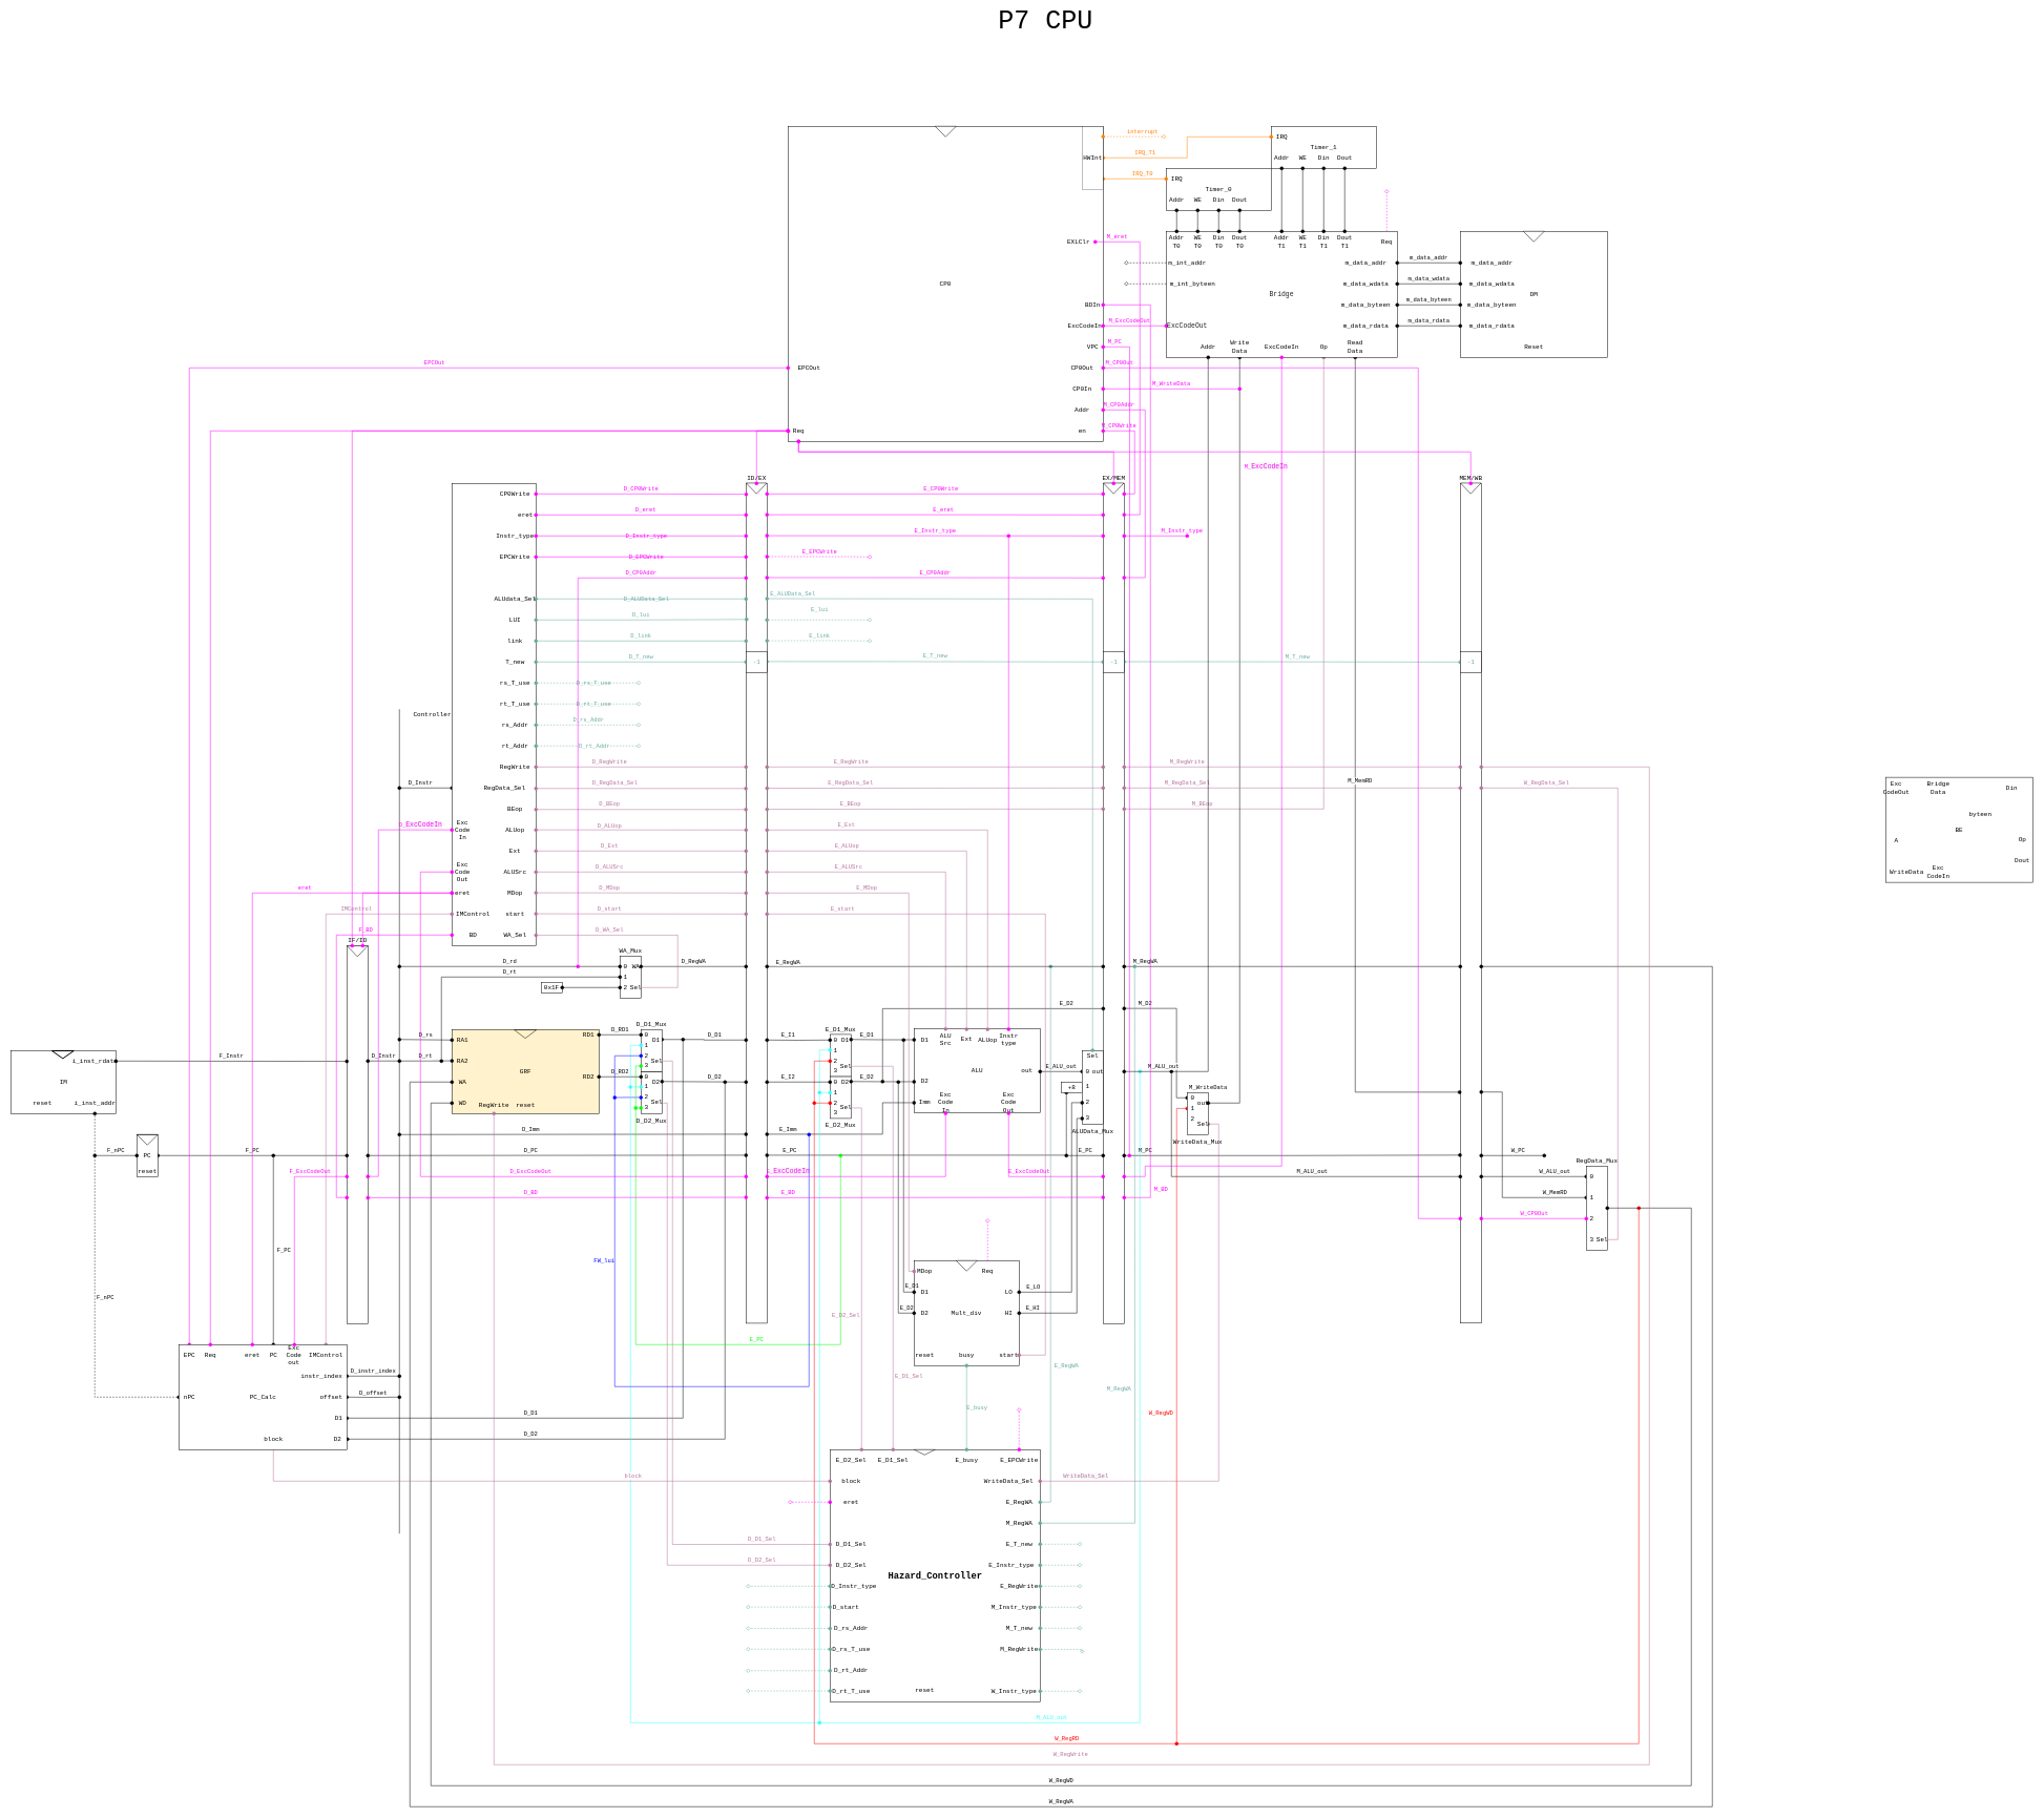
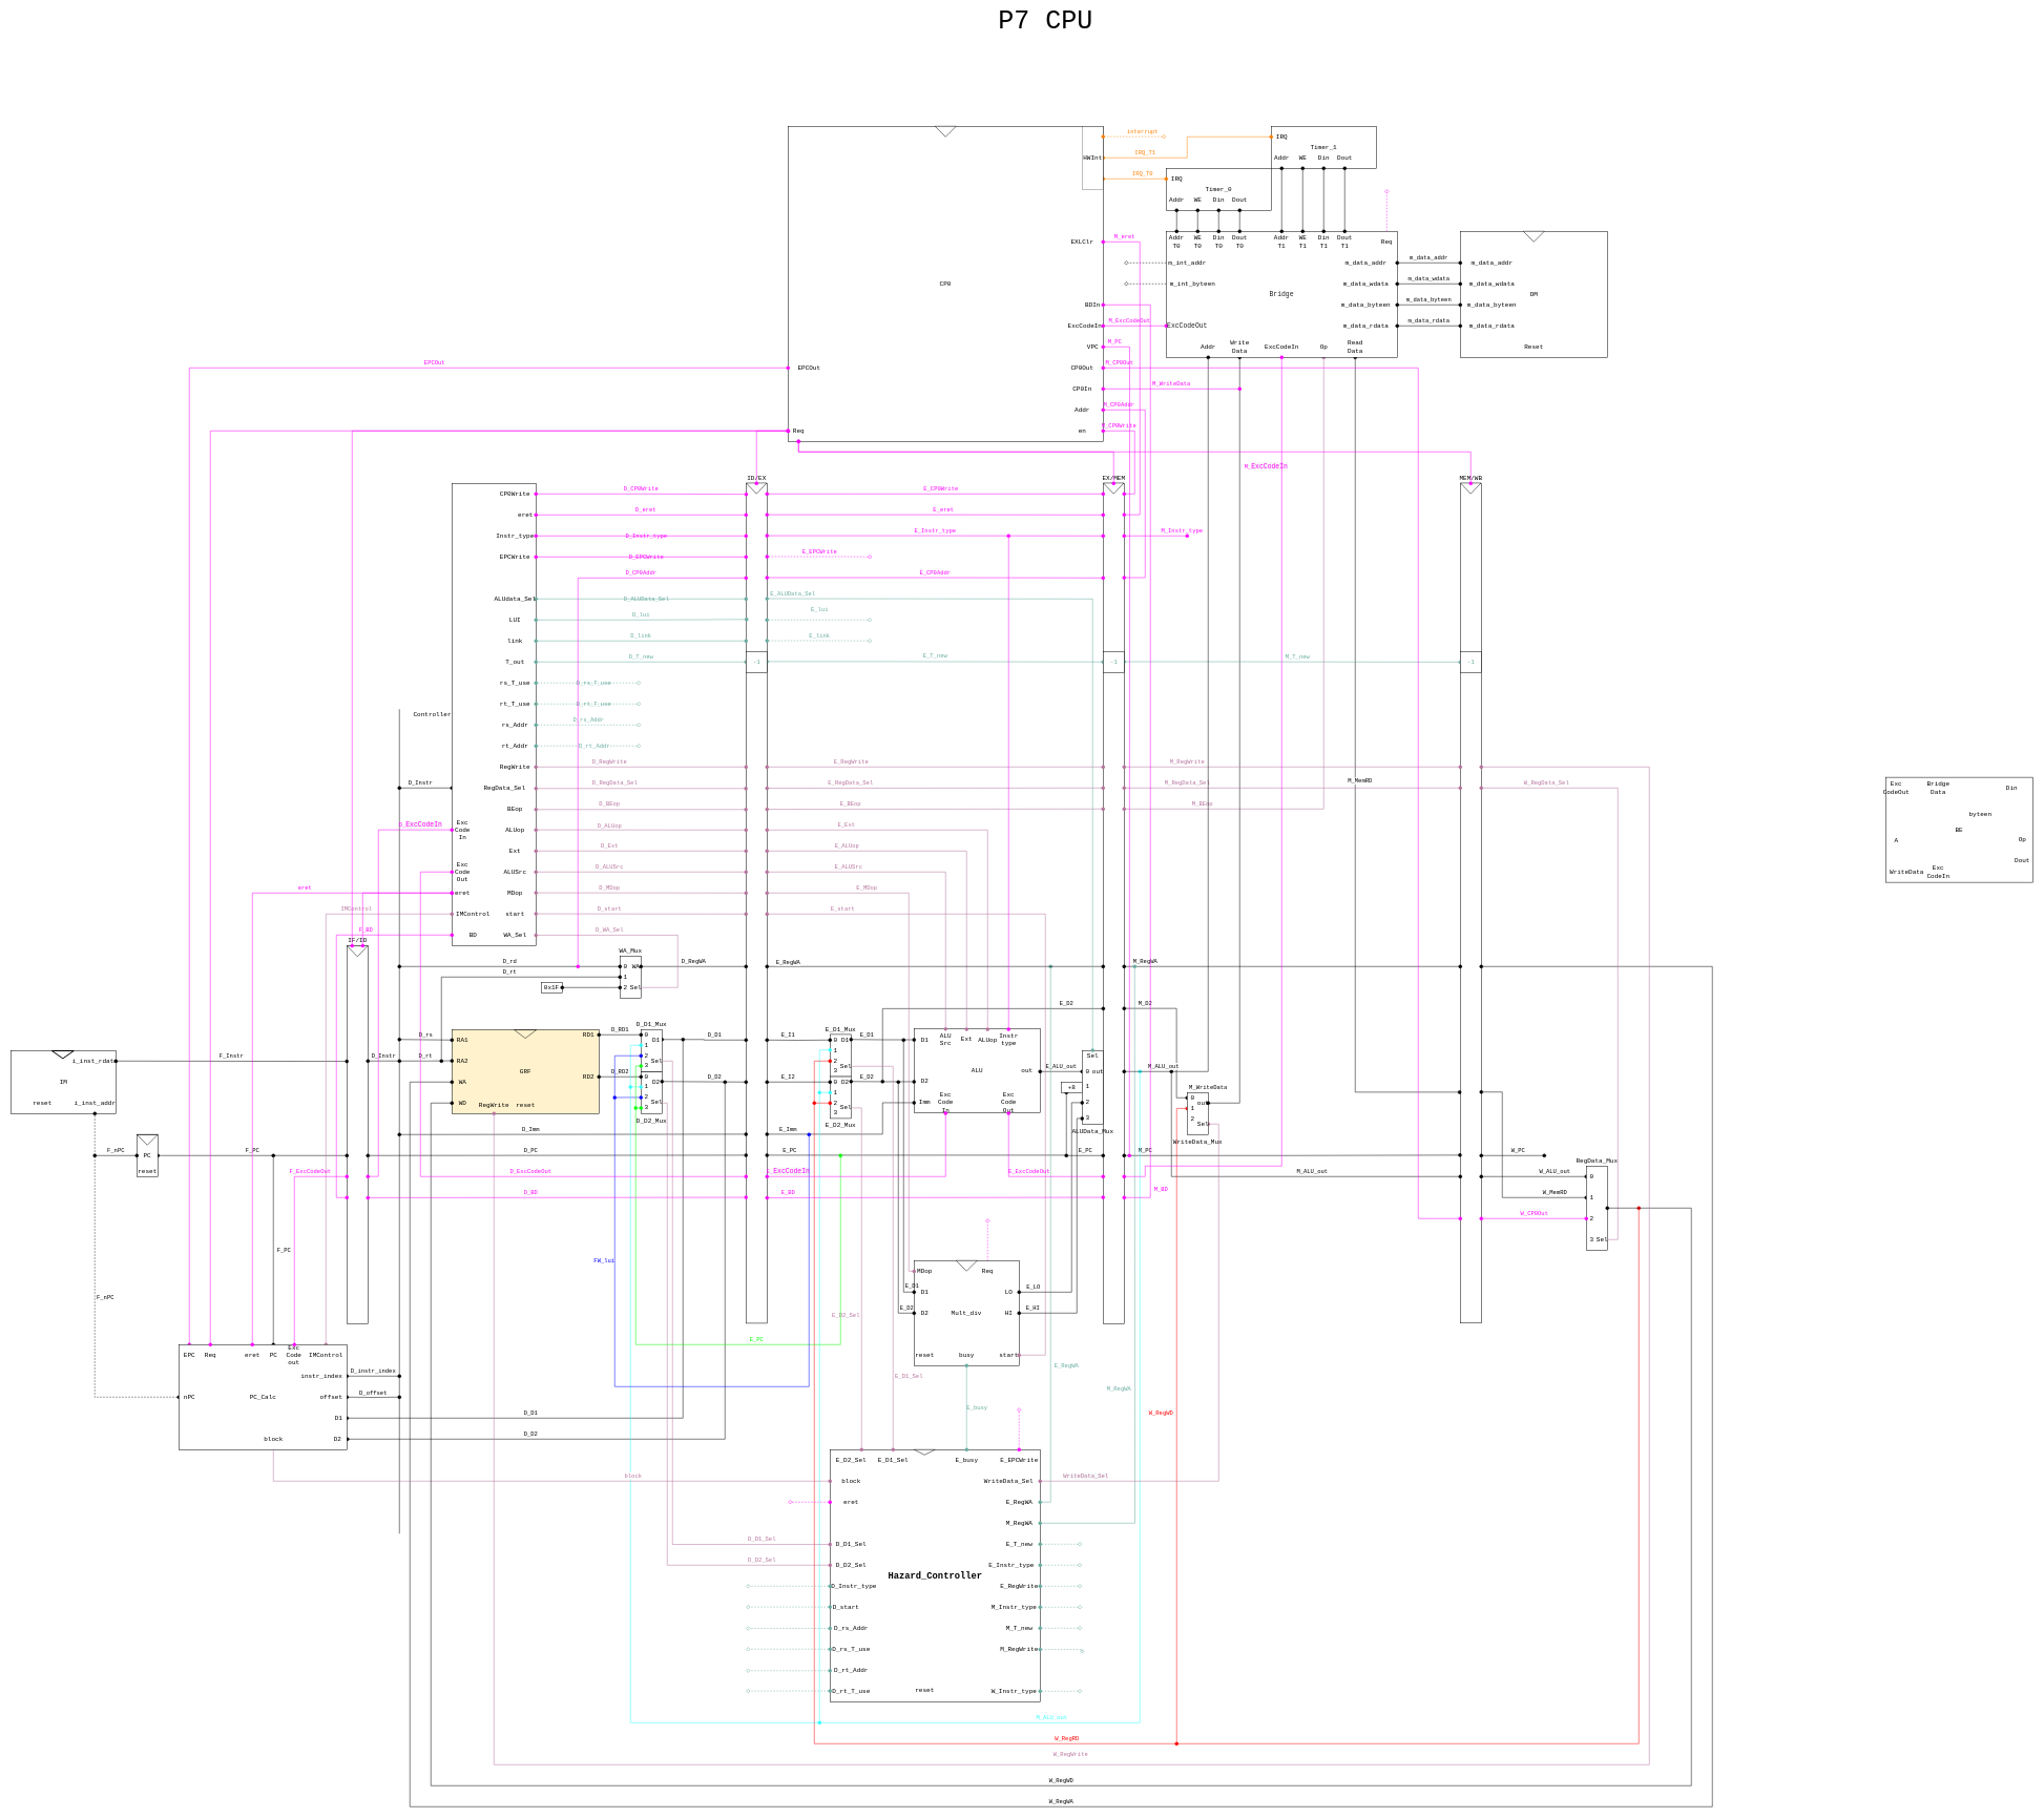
- <mxCell id="382" value="EXLClr" style="html=1;opacity=0;fontFamily=Courier New;" parent="1" vertex="1"><mxGeometry x="2020" y="440" width="65" height="40" as="geometry" /></mxCell>
+ <mxCell id="382" value="EXLClr" style="html=1;opacity=0;fontFamily=Courier New;" parent="1" vertex="1"><mxGeometry x="2020" y="440" width="80" height="40" as="geometry" /></mxCell>
- <mxCell id="216" value="T_new" style="html=1;opacity=0;fontFamily=Courier New;" parent="1" vertex="1"><mxGeometry x="940" y="1240" width="80" height="40" as="geometry" /></mxCell>
+ <mxCell id="216" value="T_out" style="html=1;opacity=0;fontFamily=Courier New;" parent="1" vertex="1"><mxGeometry x="940" y="1240" width="80" height="40" as="geometry" /></mxCell>
